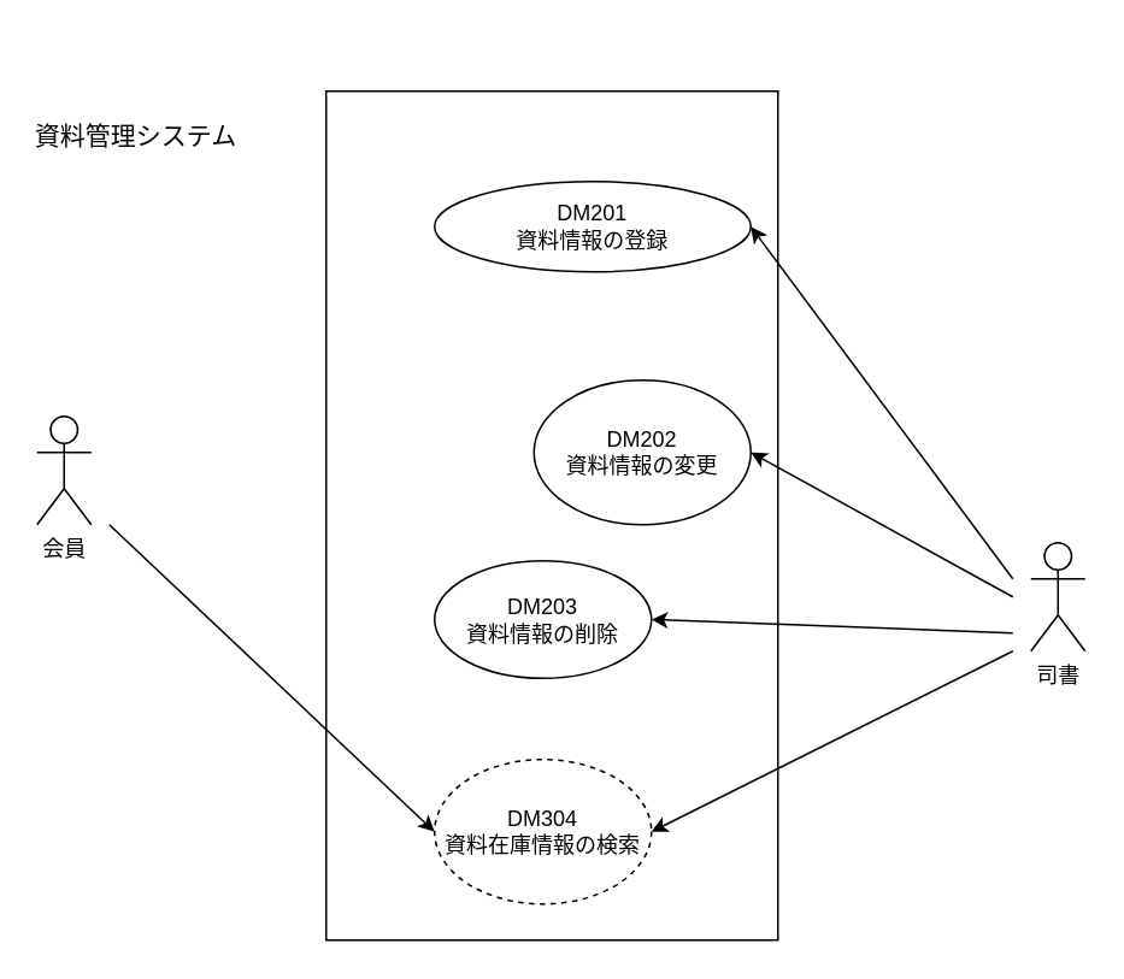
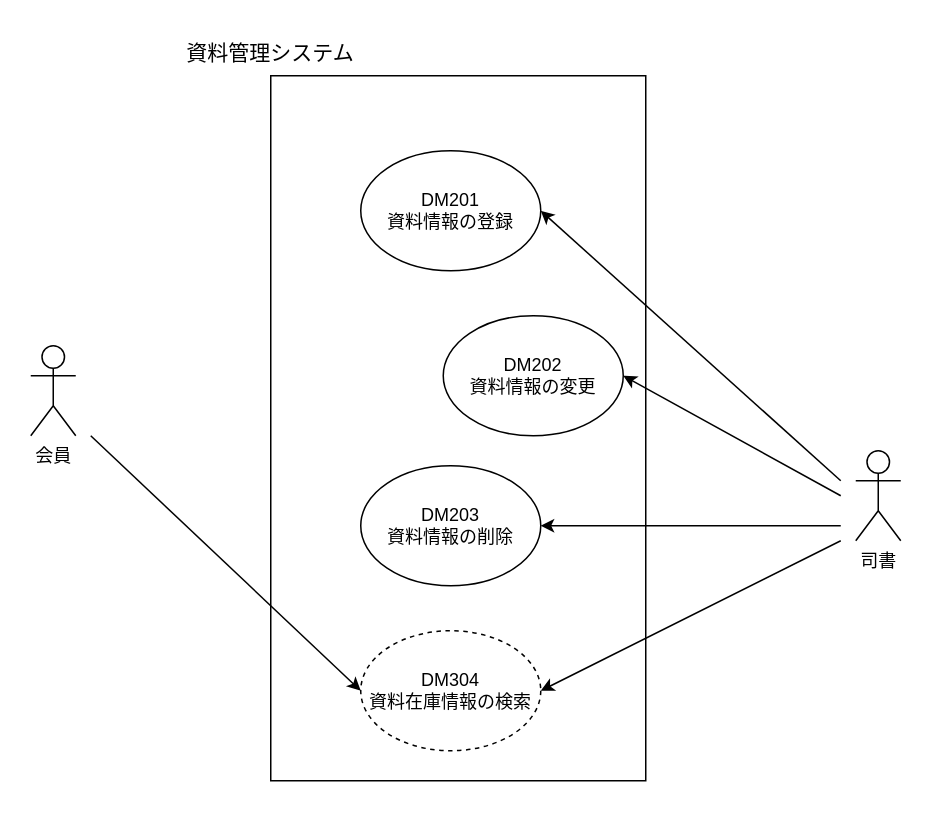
- <mxCell id="9" value="資料管理システム" style="text;html=1;strokeColor=none;fillColor=none;align=center;verticalAlign=middle;whiteSpace=wrap;rounded=0;strokeWidth=3;fontSize=14;" vertex="1" parent="1"><mxGeometry x="15" y="60" width="120" height="30" as="geometry" /></mxCell>
+ <mxCell id="9" value="資料管理システム" style="text;html=1;strokeColor=none;fillColor=none;align=center;verticalAlign=middle;whiteSpace=wrap;rounded=0;strokeWidth=3;fontSize=14;" vertex="1" parent="1"><mxGeometry x="120" y="20" width="120" height="30" as="geometry" /></mxCell>
- <mxCell id="5" value="DM201&lt;br&gt;資料情報の登録" style="ellipse;whiteSpace=wrap;html=1;" vertex="1" parent="1"><mxGeometry x="240" y="100" width="175" height="50" as="geometry" /></mxCell>
+ <mxCell id="5" value="DM201&lt;br&gt;資料情報の登録" style="ellipse;whiteSpace=wrap;html=1;" vertex="1" parent="1"><mxGeometry x="240" y="100" width="120" height="80" as="geometry" /></mxCell>
- <mxCell id="7" value="DM203&lt;br&gt;資料情報の削除" style="ellipse;whiteSpace=wrap;html=1;" vertex="1" parent="1"><mxGeometry x="240" y="310" width="120" height="65" as="geometry" /></mxCell>
+ <mxCell id="7" value="DM203&lt;br&gt;資料情報の削除" style="ellipse;whiteSpace=wrap;html=1;" vertex="1" parent="1"><mxGeometry x="240" y="310" width="120" height="80" as="geometry" /></mxCell>
